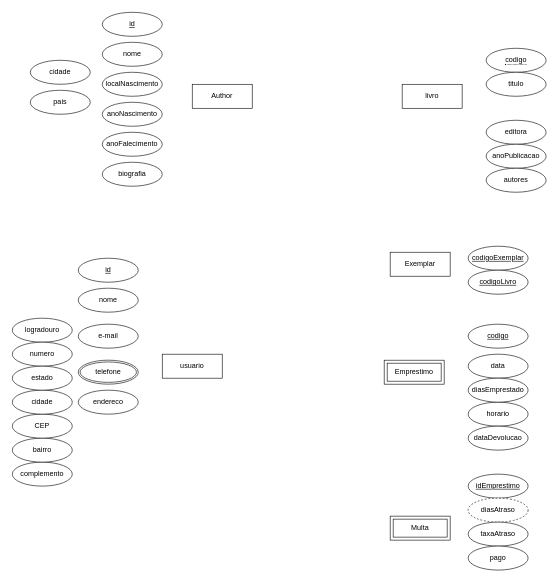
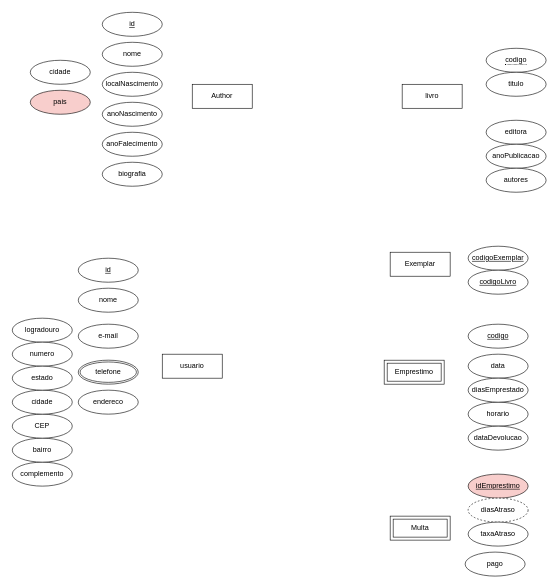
- <mxCell id="9" value="pais" style="ellipse;whiteSpace=wrap;html=1;align=center;" vertex="1" parent="1"><mxGeometry x="50" y="150" width="100" height="40" as="geometry" /></mxCell>
+ <mxCell id="9" value="pais" style="ellipse;whiteSpace=wrap;html=1;align=center;fillColor=#f8cecc;" vertex="1" parent="1"><mxGeometry x="50" y="150" width="100" height="40" as="geometry" /></mxCell>
- <mxCell id="40" value="idEmprestimo" style="ellipse;whiteSpace=wrap;html=1;align=center;fontStyle=4;" vertex="1" parent="1"><mxGeometry x="780" y="790" width="100" height="40" as="geometry" /></mxCell>
+ <mxCell id="40" value="idEmprestimo" style="ellipse;whiteSpace=wrap;html=1;align=center;fontStyle=4;fillColor=#f8cecc;" vertex="1" parent="1"><mxGeometry x="780" y="790" width="100" height="40" as="geometry" /></mxCell>
- <mxCell id="43" value="pago" style="ellipse;whiteSpace=wrap;html=1;align=center;" vertex="1" parent="1"><mxGeometry x="780" y="910" width="100" height="40" as="geometry" /></mxCell>
+ <mxCell id="43" value="pago" style="ellipse;whiteSpace=wrap;html=1;align=center;" vertex="1" parent="1"><mxGeometry x="775" y="920" width="100" height="40" as="geometry" /></mxCell>
